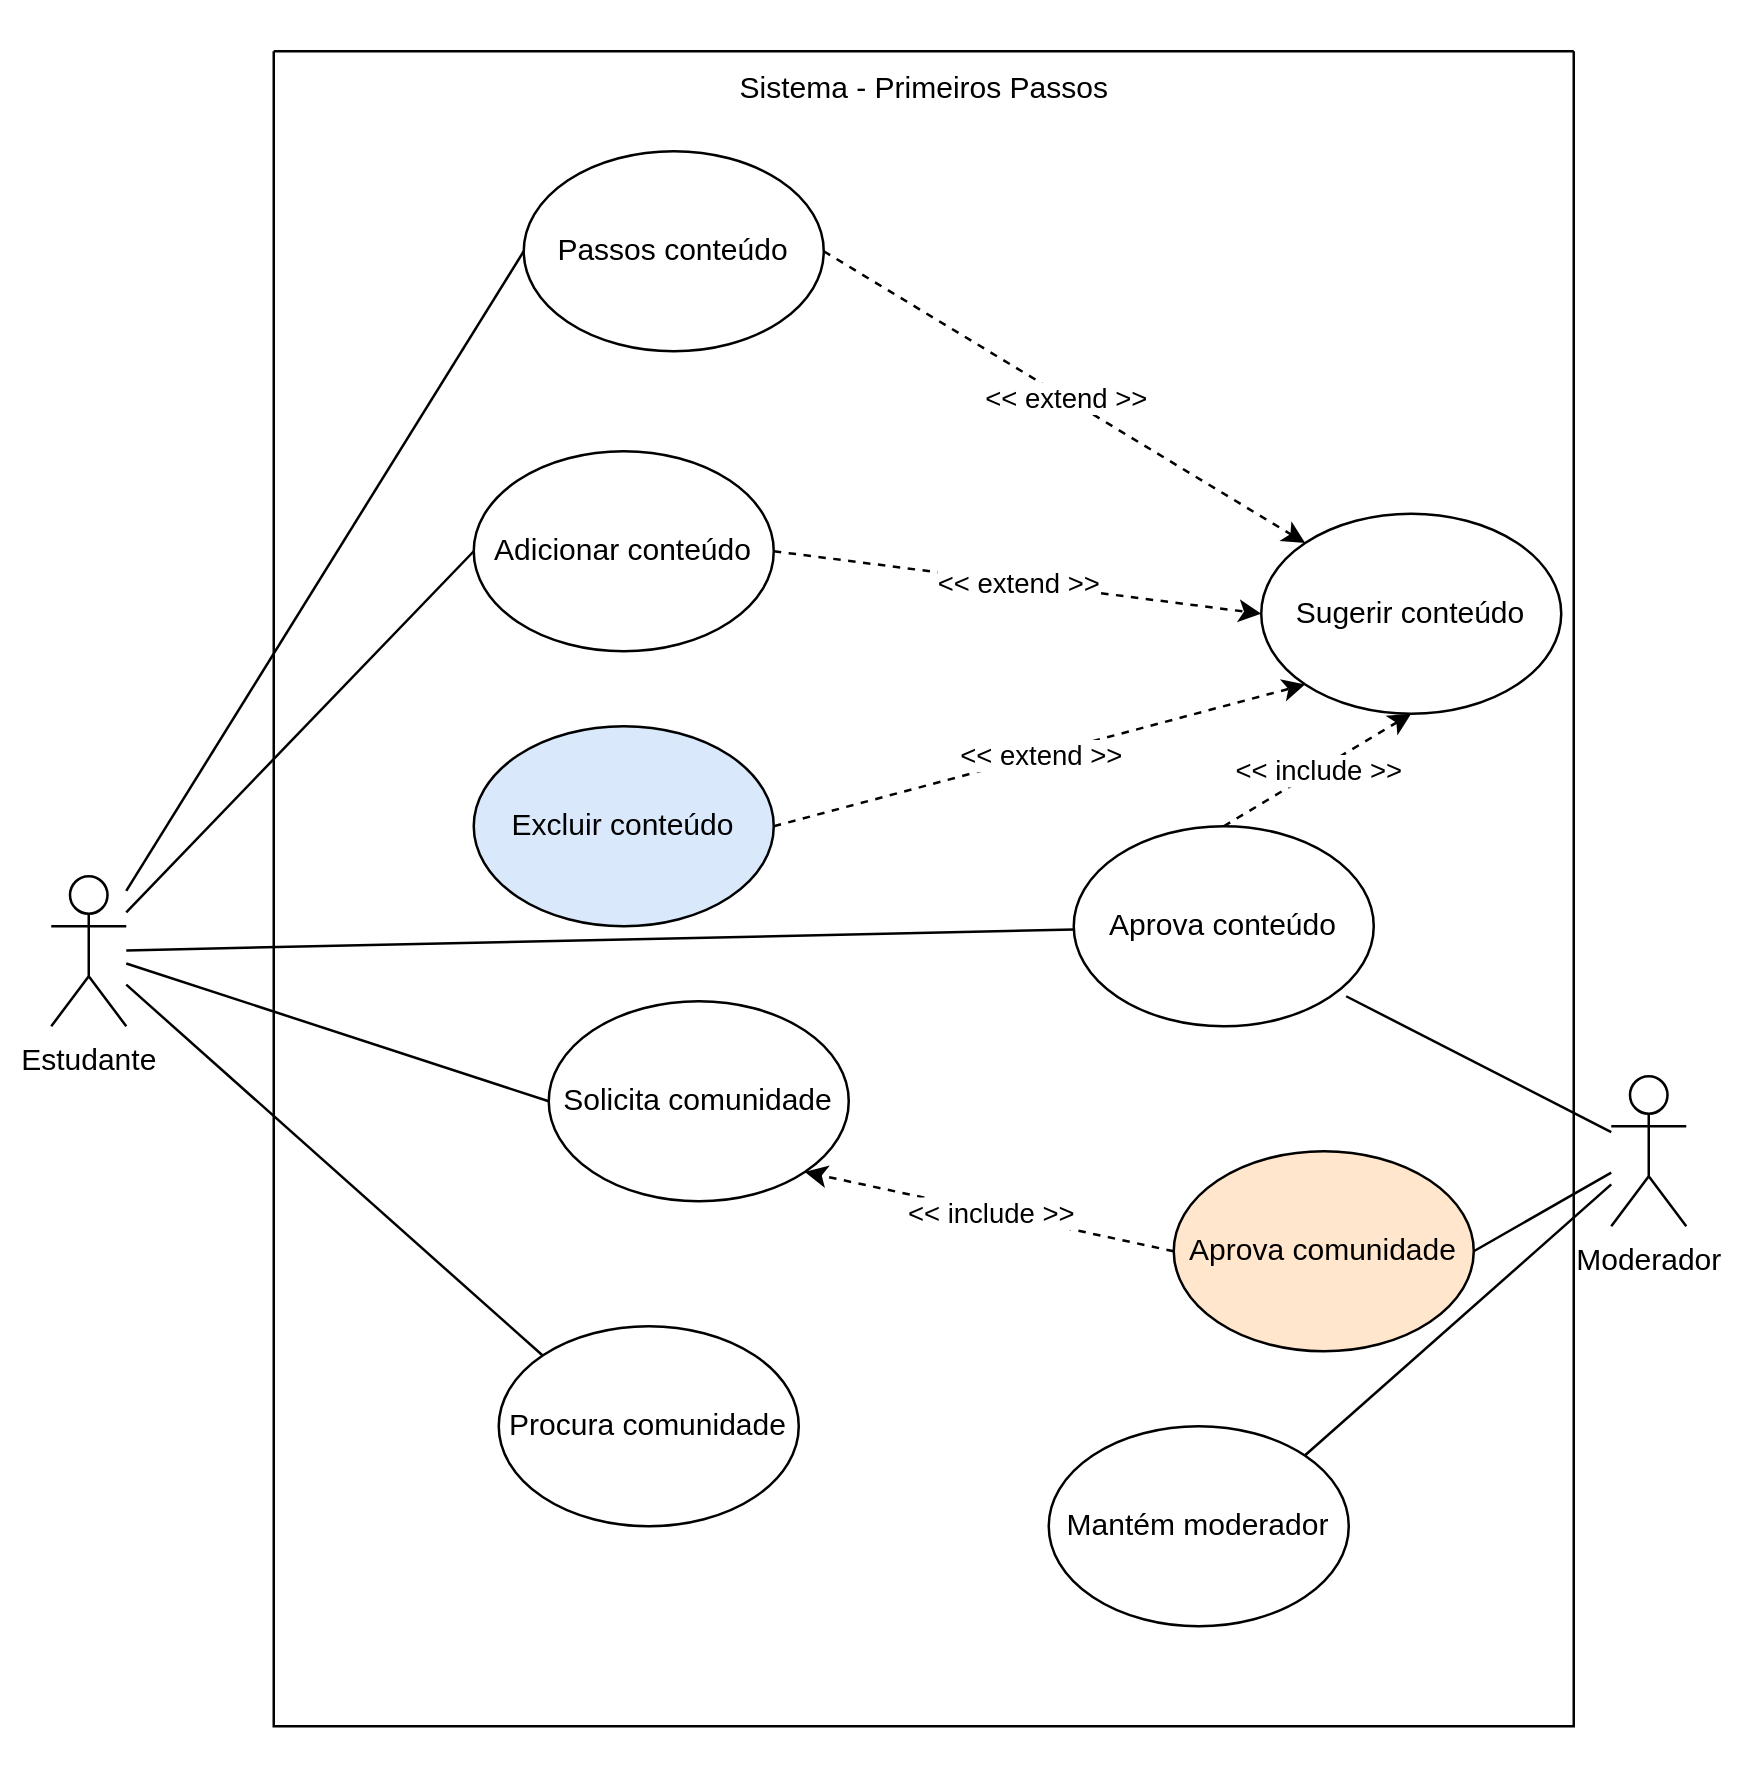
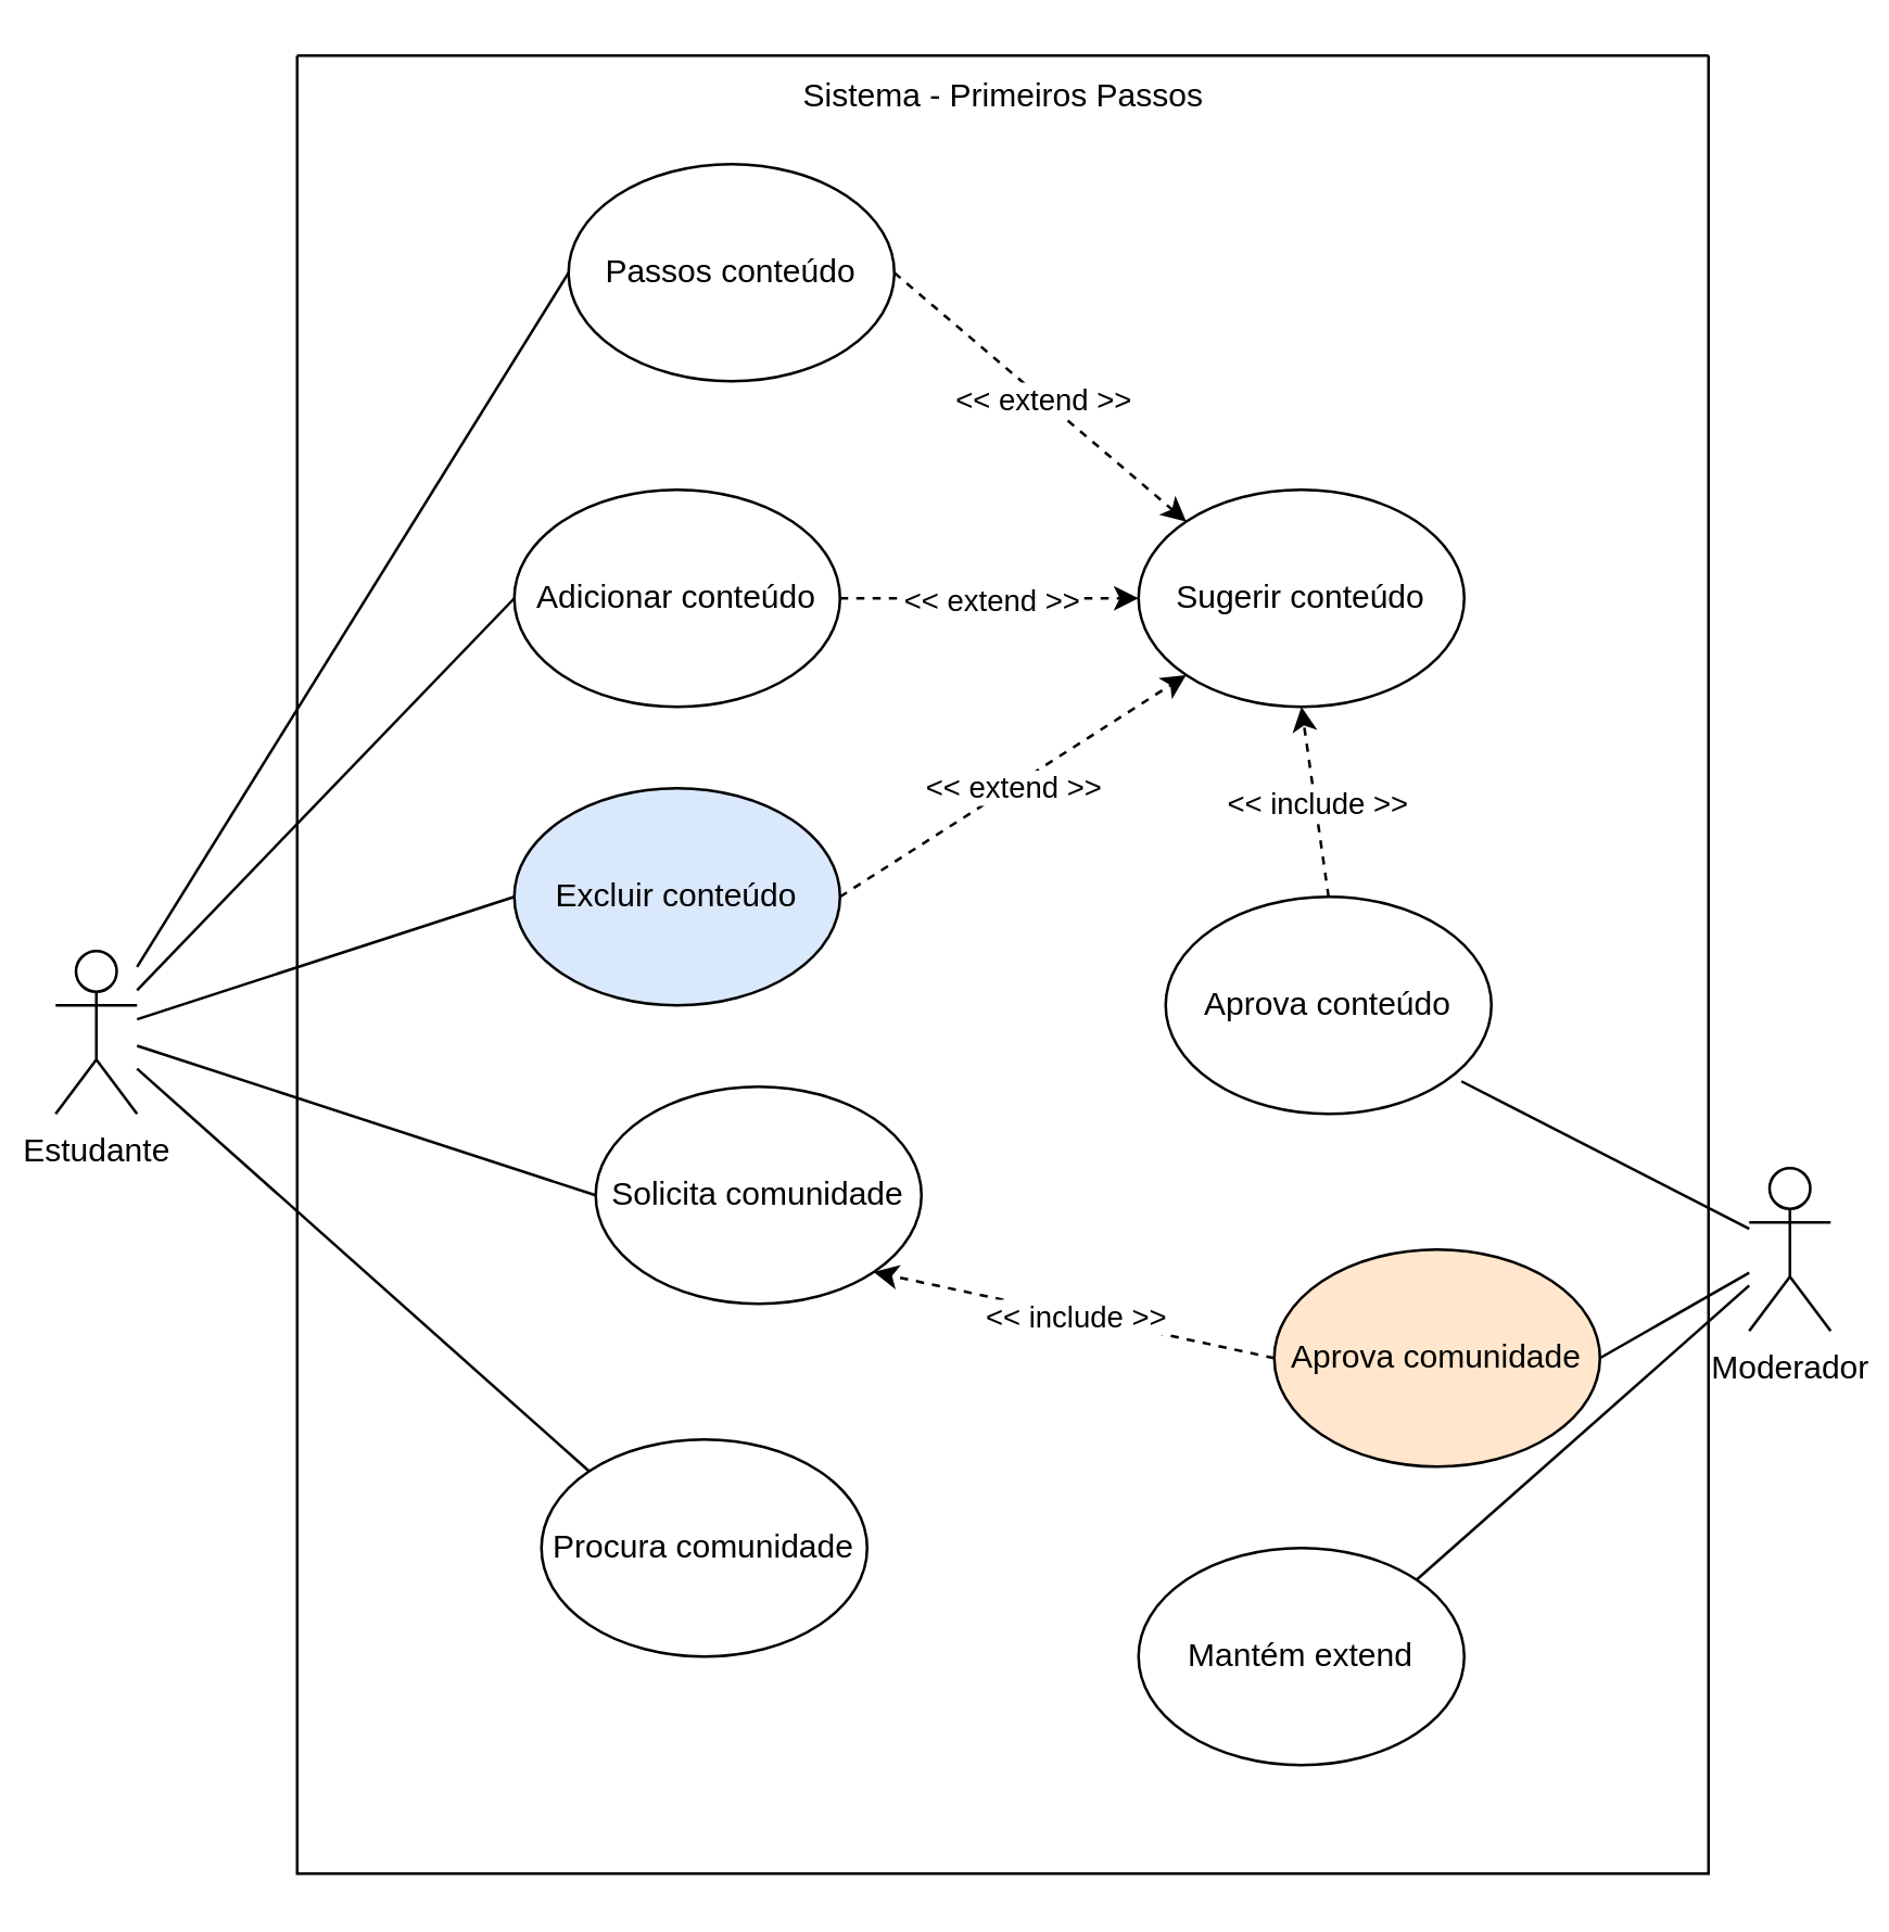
- <mxCell id="16" value="Sugerir conteúdo" style="ellipse;whiteSpace=wrap;html=1;" vertex="1" parent="1"><mxGeometry x="504" y="205" width="120" height="80" as="geometry" /></mxCell>
+ <mxCell id="16" value="Sugerir conteúdo" style="ellipse;whiteSpace=wrap;html=1;" vertex="1" parent="1"><mxGeometry x="419" y="180" width="120" height="80" as="geometry" /></mxCell>
- <mxCell id="5" style="rounded=0;orthogonalLoop=1;jettySize=auto;html=1;endArrow=none;endFill=0;" edge="1" parent="1" source="7" target="23"><mxGeometry relative="1" as="geometry" /></mxCell>
+ <mxCell id="5" style="rounded=0;orthogonalLoop=1;jettySize=auto;html=1;entryX=0;entryY=0.5;entryDx=0;entryDy=0;endArrow=none;endFill=0;" edge="1" parent="1" source="7" target="14"><mxGeometry relative="1" as="geometry" /></mxCell>
- <mxCell id="25" value="Mantém moderador" style="ellipse;whiteSpace=wrap;html=1;" vertex="1" parent="1"><mxGeometry x="419" y="570" width="120" height="80" as="geometry" /></mxCell>
+ <mxCell id="25" value="Mantém extend" style="ellipse;whiteSpace=wrap;html=1;" vertex="1" parent="1"><mxGeometry x="419" y="570" width="120" height="80" as="geometry" /></mxCell>
